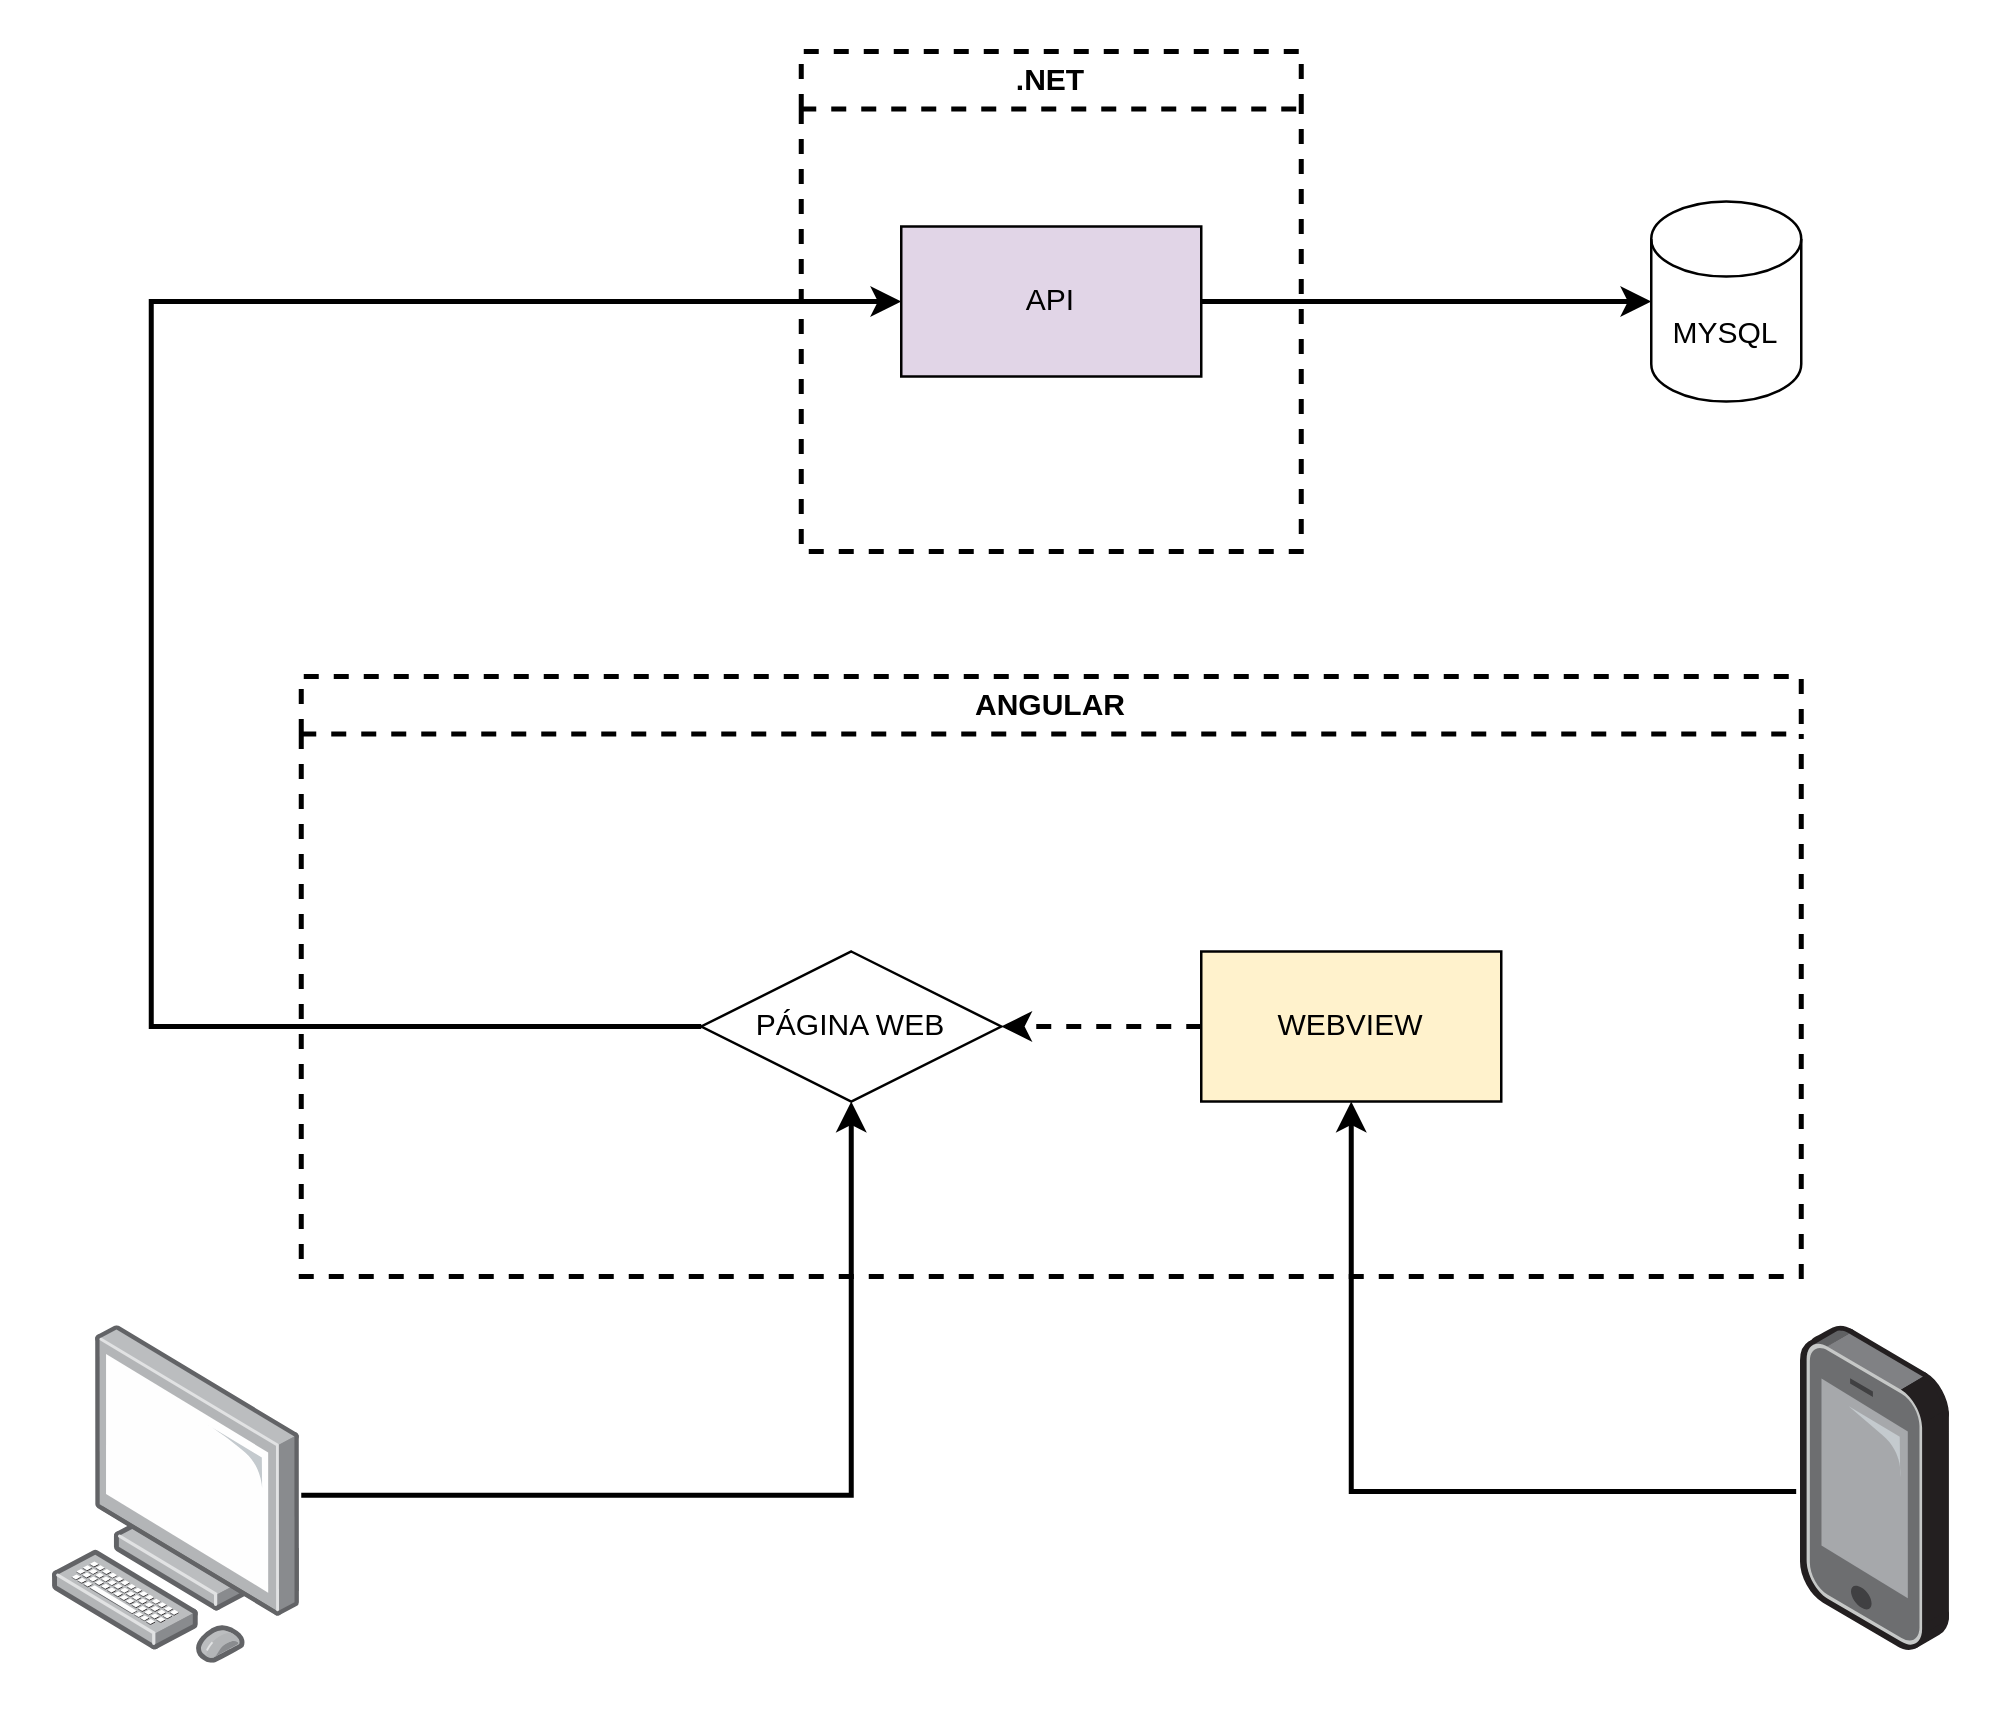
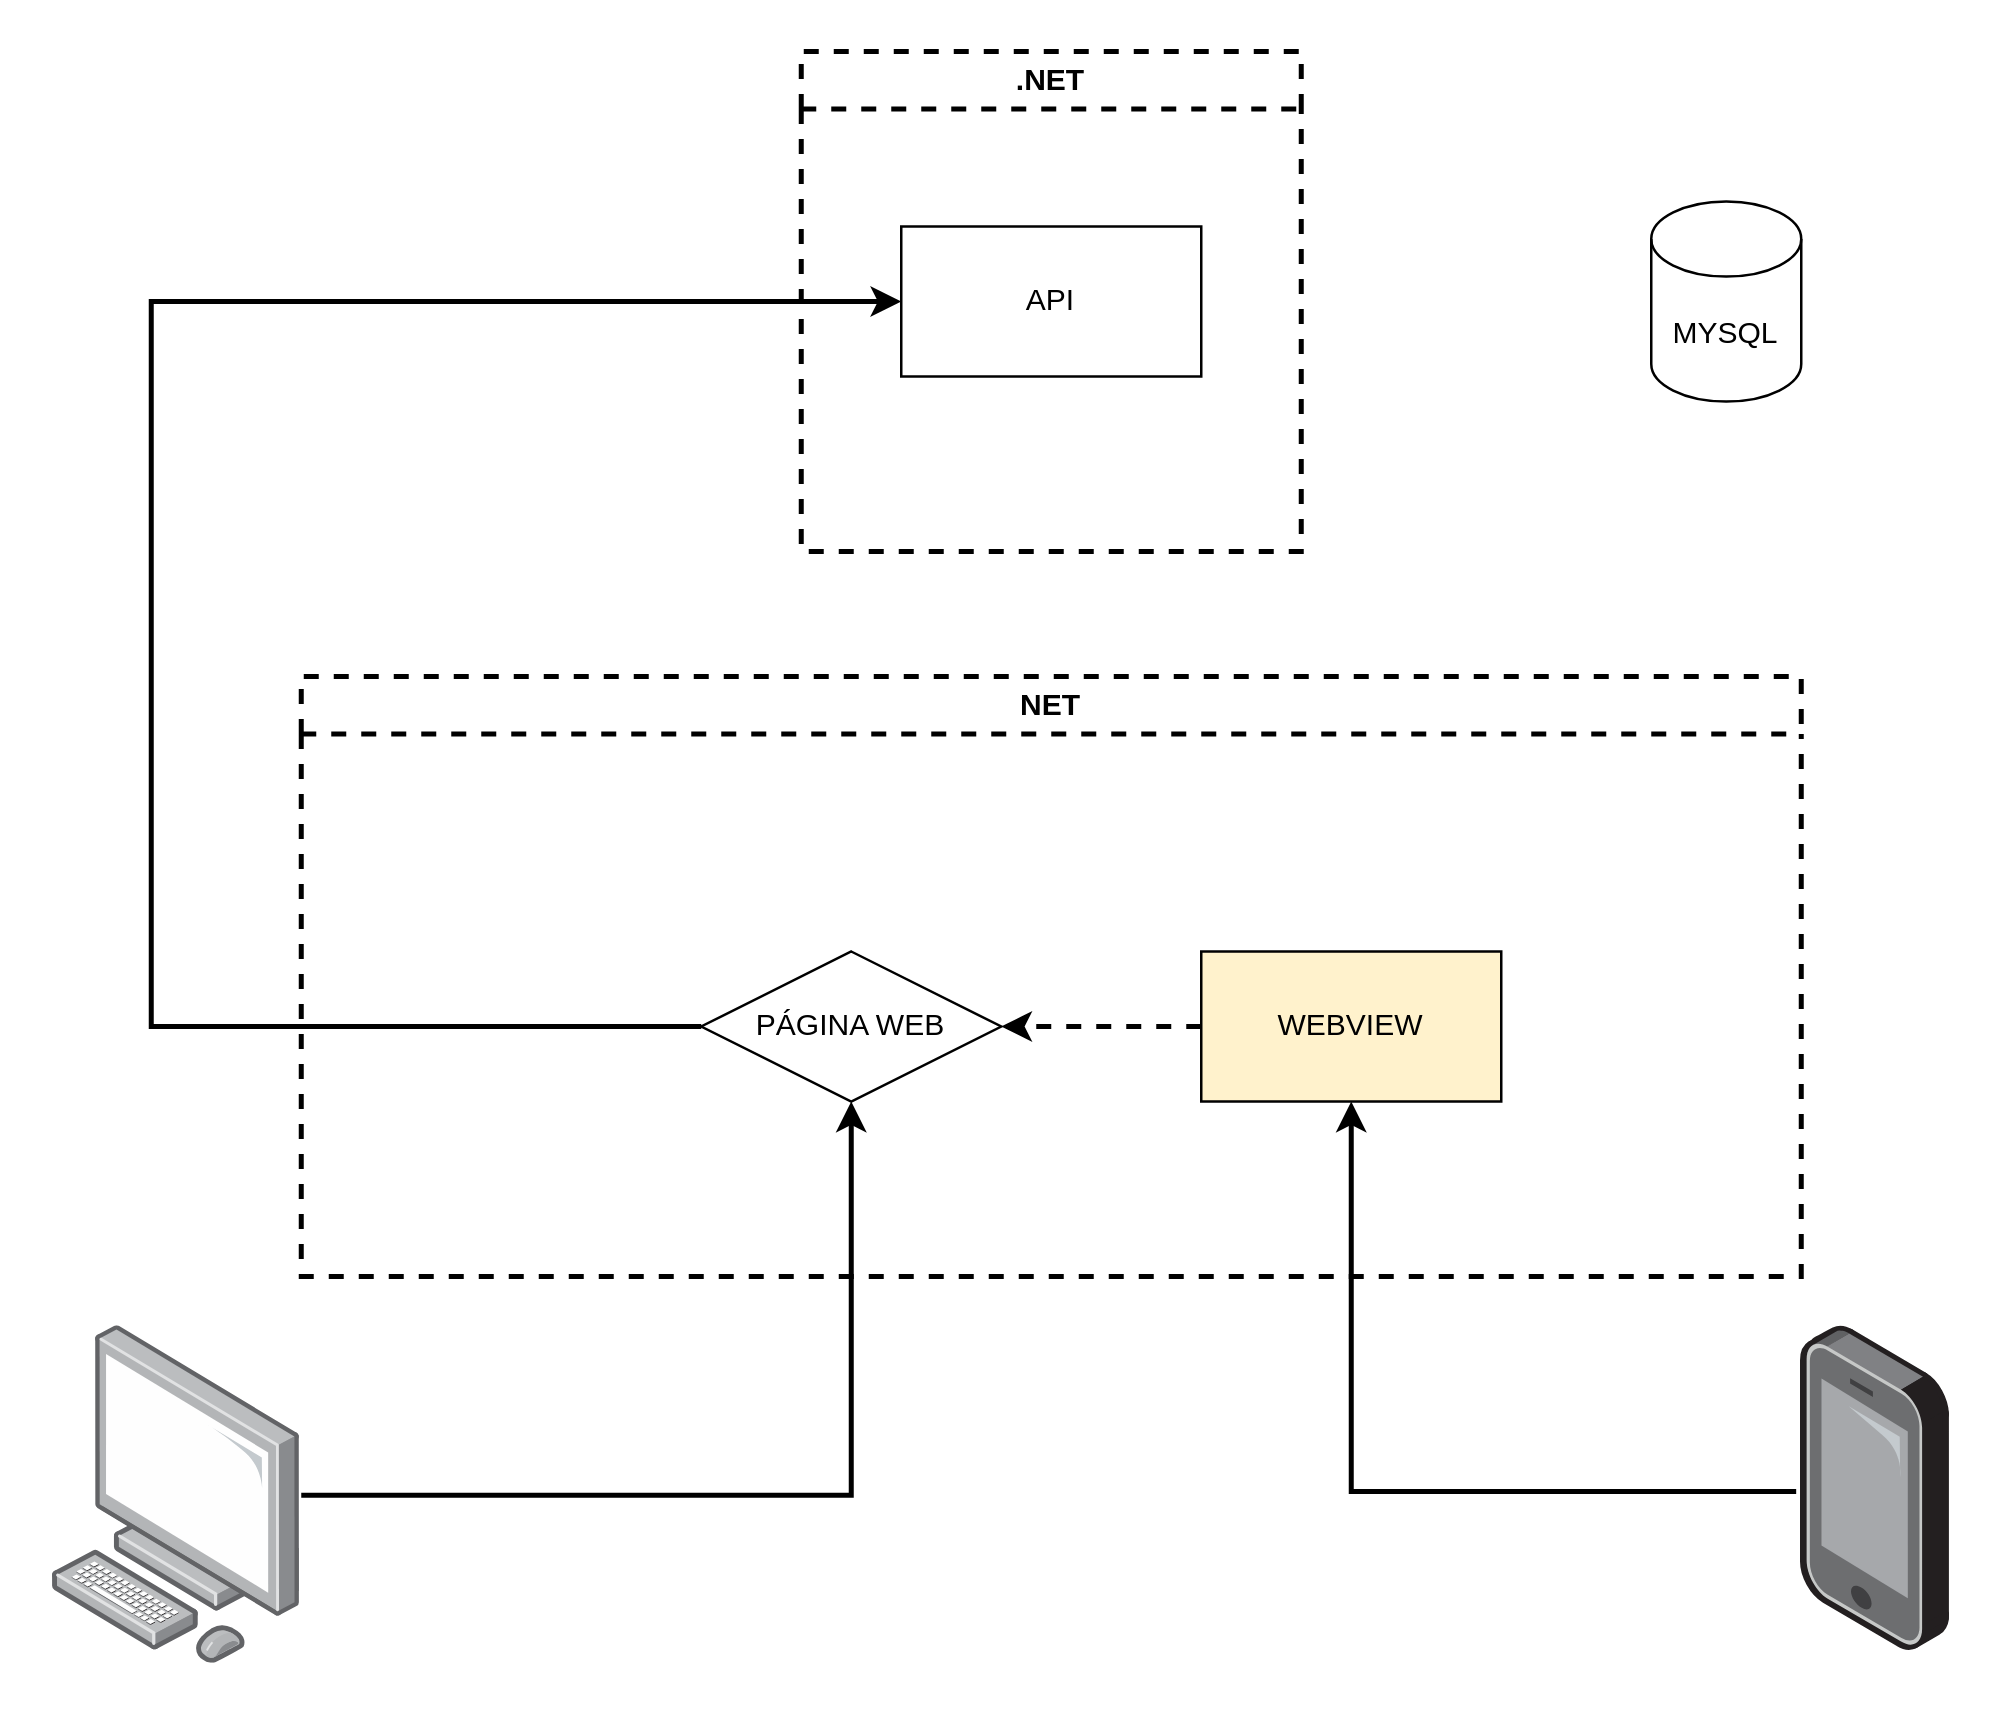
- <mxCell id="3" value="API" style="rounded=0;whiteSpace=wrap;html=1;fillColor=#e1d5e7;" parent="2" vertex="1"><mxGeometry x="40" y="70" width="120" height="60" as="geometry" /></mxCell>
+ <mxCell id="3" value="API" style="rounded=0;whiteSpace=wrap;html=1;" parent="2" vertex="1"><mxGeometry x="40" y="70" width="120" height="60" as="geometry" /></mxCell>
- <mxCell id="14" style="edgeStyle=orthogonalEdgeStyle;rounded=0;orthogonalLoop=1;jettySize=auto;html=1;exitX=1;exitY=0.5;exitDx=0;exitDy=0;entryX=0;entryY=0.5;entryDx=0;entryDy=0;entryPerimeter=0;strokeWidth=2;" parent="1" source="3" target="12" edge="1"><mxGeometry relative="1" as="geometry" /></mxCell>
- <mxCell id="4" value="&lt;div&gt;ANGULAR&lt;/div&gt;" style="swimlane;whiteSpace=wrap;html=1;dashed=1;strokeWidth=2;" parent="1" vertex="1"><mxGeometry x="120" y="270" width="600" height="240" as="geometry" /></mxCell>
+ <mxCell id="4" value="&lt;div&gt;NET&lt;/div&gt;" style="swimlane;whiteSpace=wrap;html=1;dashed=1;strokeWidth=2;" parent="1" vertex="1"><mxGeometry x="120" y="270" width="600" height="240" as="geometry" /></mxCell>
